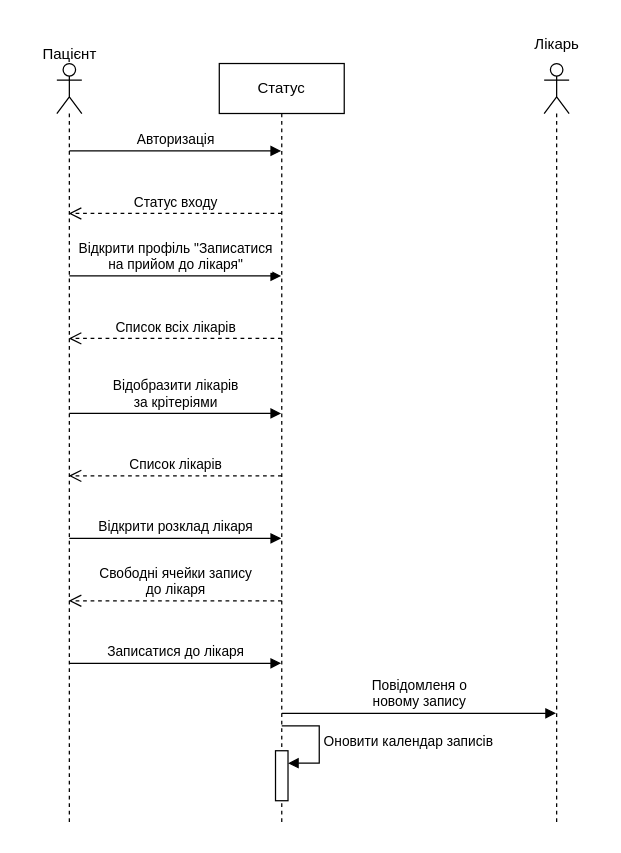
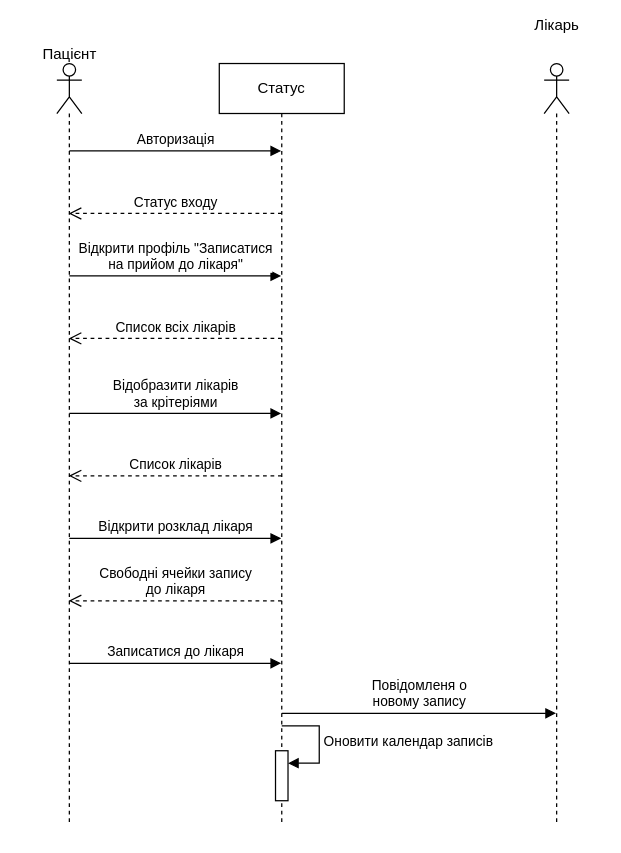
- <mxCell id="17" value="Лікарь" style="text;html=1;align=center;verticalAlign=middle;resizable=0;points=[];autosize=1;strokeColor=none;fillColor=none;" vertex="1" parent="1"><mxGeometry x="415" y="20" width="60" height="30" as="geometry" /></mxCell>
+ <mxCell id="17" value="Лікарь" style="text;html=1;align=center;verticalAlign=middle;resizable=0;points=[];autosize=1;strokeColor=none;fillColor=none;" vertex="1" parent="1"><mxGeometry x="415" y="5" width="60" height="30" as="geometry" /></mxCell>
